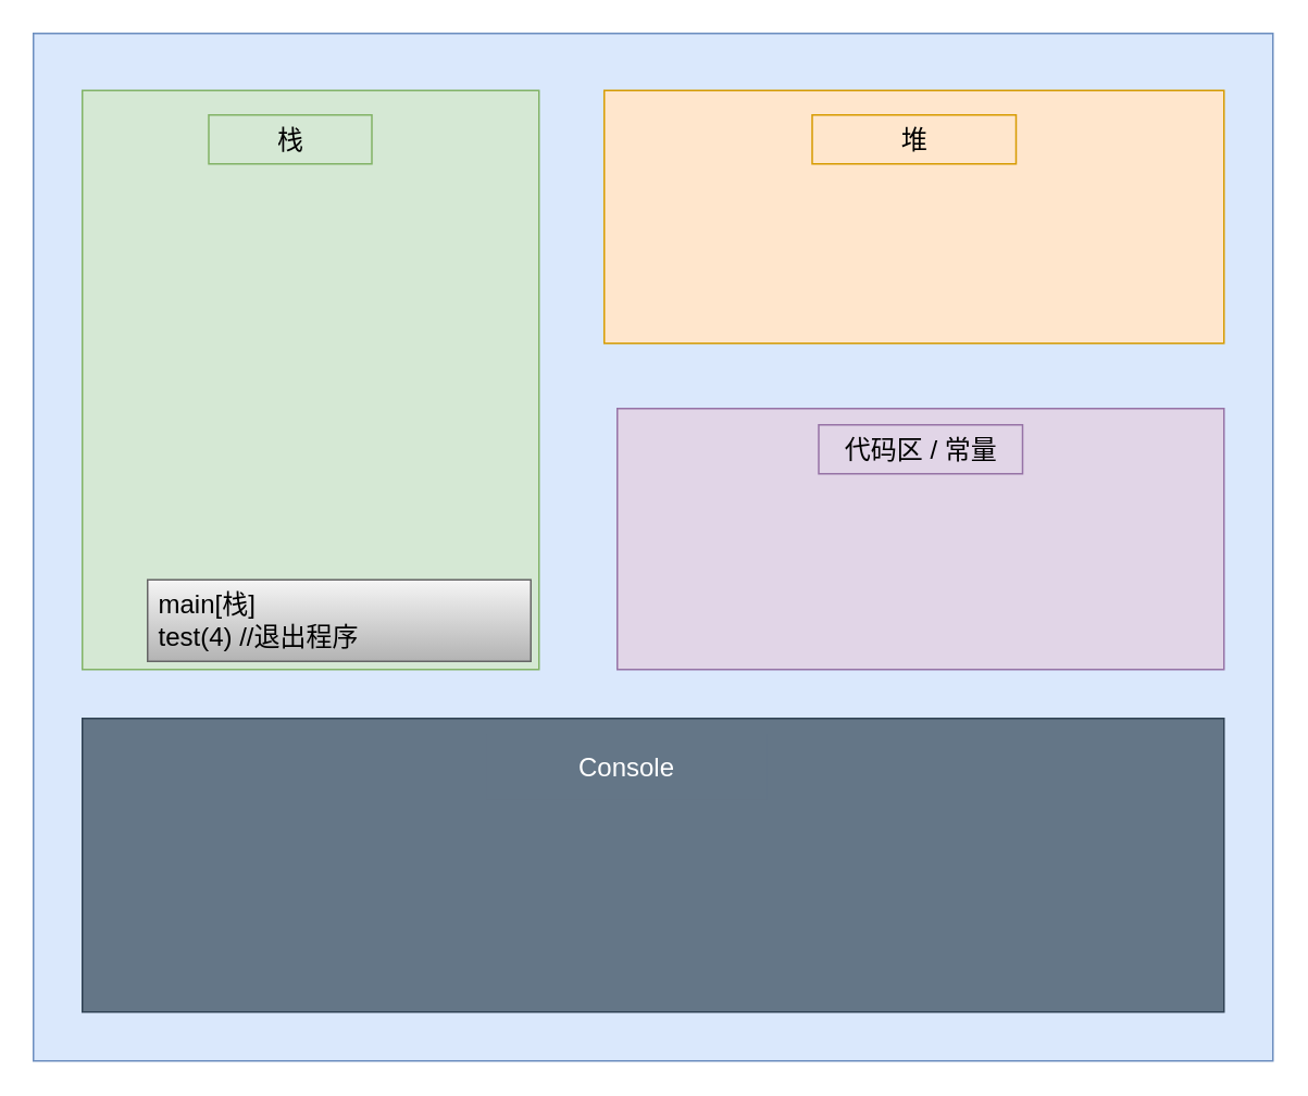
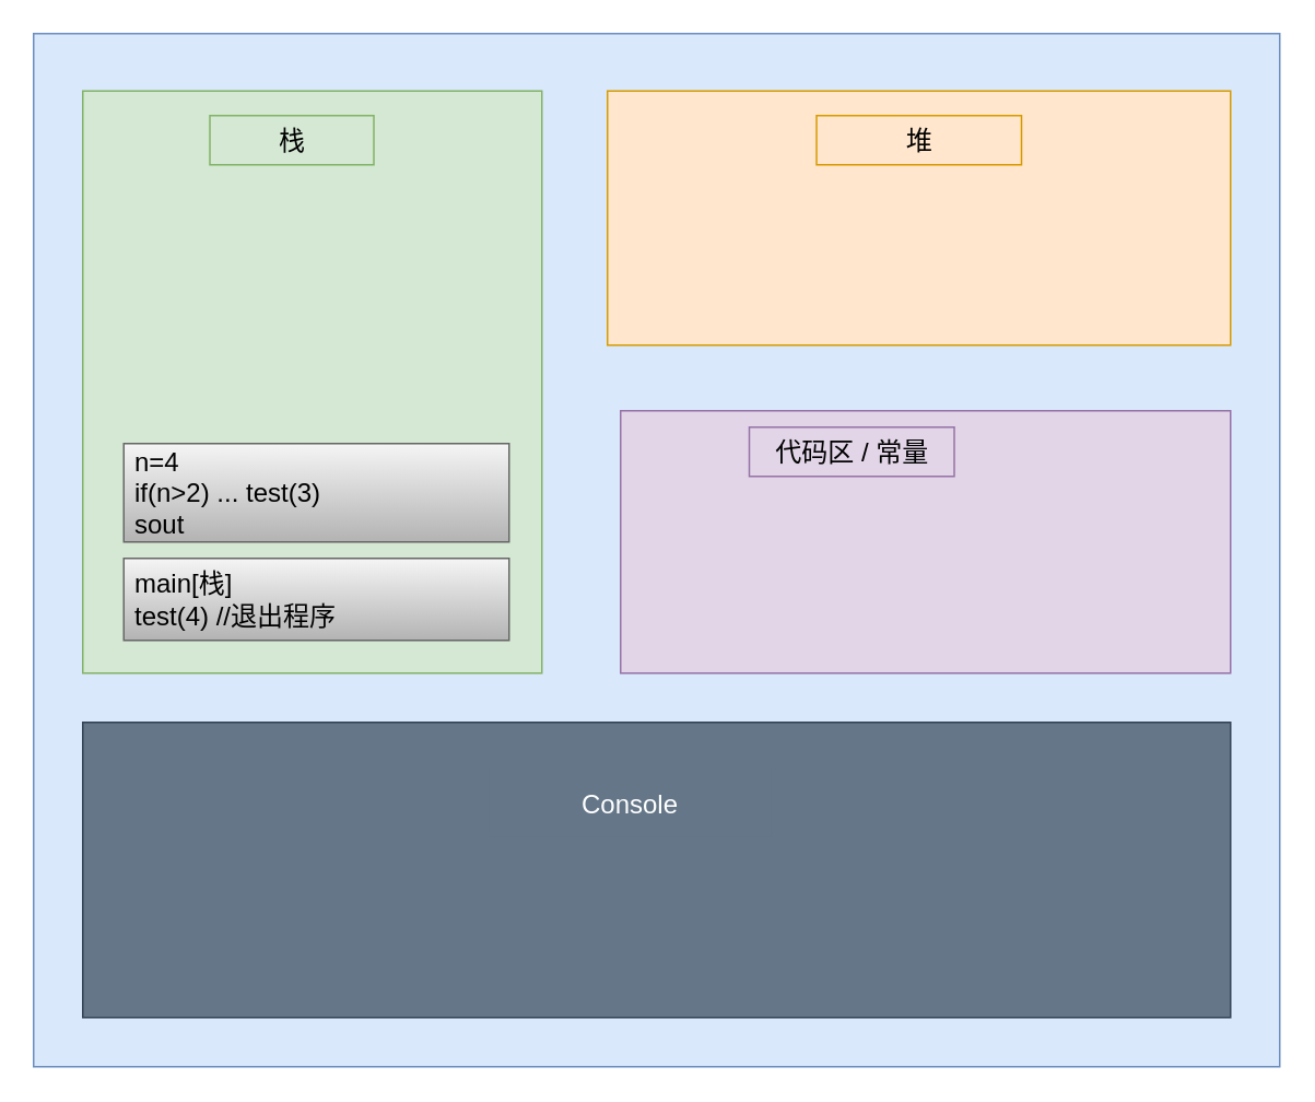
- <mxCell id="9" value="代码区 / 常量" style="rounded=0;whiteSpace=wrap;html=1;fillColor=#e1d5e7;strokeColor=#9673a6;fontSize=16;" vertex="1" parent="1"><mxGeometry x="501.5" y="260" width="125" height="30" as="geometry" /></mxCell>
+ <mxCell id="9" value="代码区 / 常量" style="rounded=0;whiteSpace=wrap;html=1;fillColor=#e1d5e7;strokeColor=#9673a6;fontSize=16;" vertex="1" parent="1"><mxGeometry x="456.5" y="260" width="125" height="30" as="geometry" /></mxCell>
+ <mxCell id="12" value="n=4&lt;br&gt;if(n&amp;gt;2) ... test(3)&lt;br&gt;sout" style="rounded=0;whiteSpace=wrap;html=1;fontSize=16;fillColor=#f5f5f5;align=left;strokeColor=#666666;spacingLeft=5;gradientColor=#b3b3b3;" vertex="1" parent="1"><mxGeometry x="75" y="270" width="235" height="60" as="geometry" /></mxCell>
- <mxCell id="5" value="main[栈]&lt;br&gt;test(4) //退出程序" style="rounded=0;whiteSpace=wrap;html=1;fontSize=16;fillColor=#f5f5f5;strokeColor=#666666;align=left;spacingLeft=5;gradientColor=#b3b3b3;" vertex="1" parent="1"><mxGeometry x="90" y="355" width="235" height="50" as="geometry" /></mxCell>
+ <mxCell id="5" value="main[栈]&lt;br&gt;test(4) //退出程序" style="rounded=0;whiteSpace=wrap;html=1;fontSize=16;fillColor=#f5f5f5;strokeColor=#666666;align=left;spacingLeft=5;gradientColor=#b3b3b3;" vertex="1" parent="1"><mxGeometry x="75" y="340" width="235" height="50" as="geometry" /></mxCell>
- <mxCell id="11" value="Console" style="rounded=0;whiteSpace=wrap;html=1;shadow=0;glass=0;fontSize=16;fillColor=#647687;fontColor=#ffffff;strokeColor=none;" vertex="1" parent="1"><mxGeometry x="298" y="450" width="171.75" height="40" as="geometry" /></mxCell>
+ <mxCell id="11" value="Console" style="rounded=0;whiteSpace=wrap;html=1;shadow=0;glass=0;fontSize=16;fillColor=#647687;fontColor=#ffffff;strokeColor=none;" vertex="1" parent="1"><mxGeometry x="298" y="470" width="171.75" height="40" as="geometry" /></mxCell>
